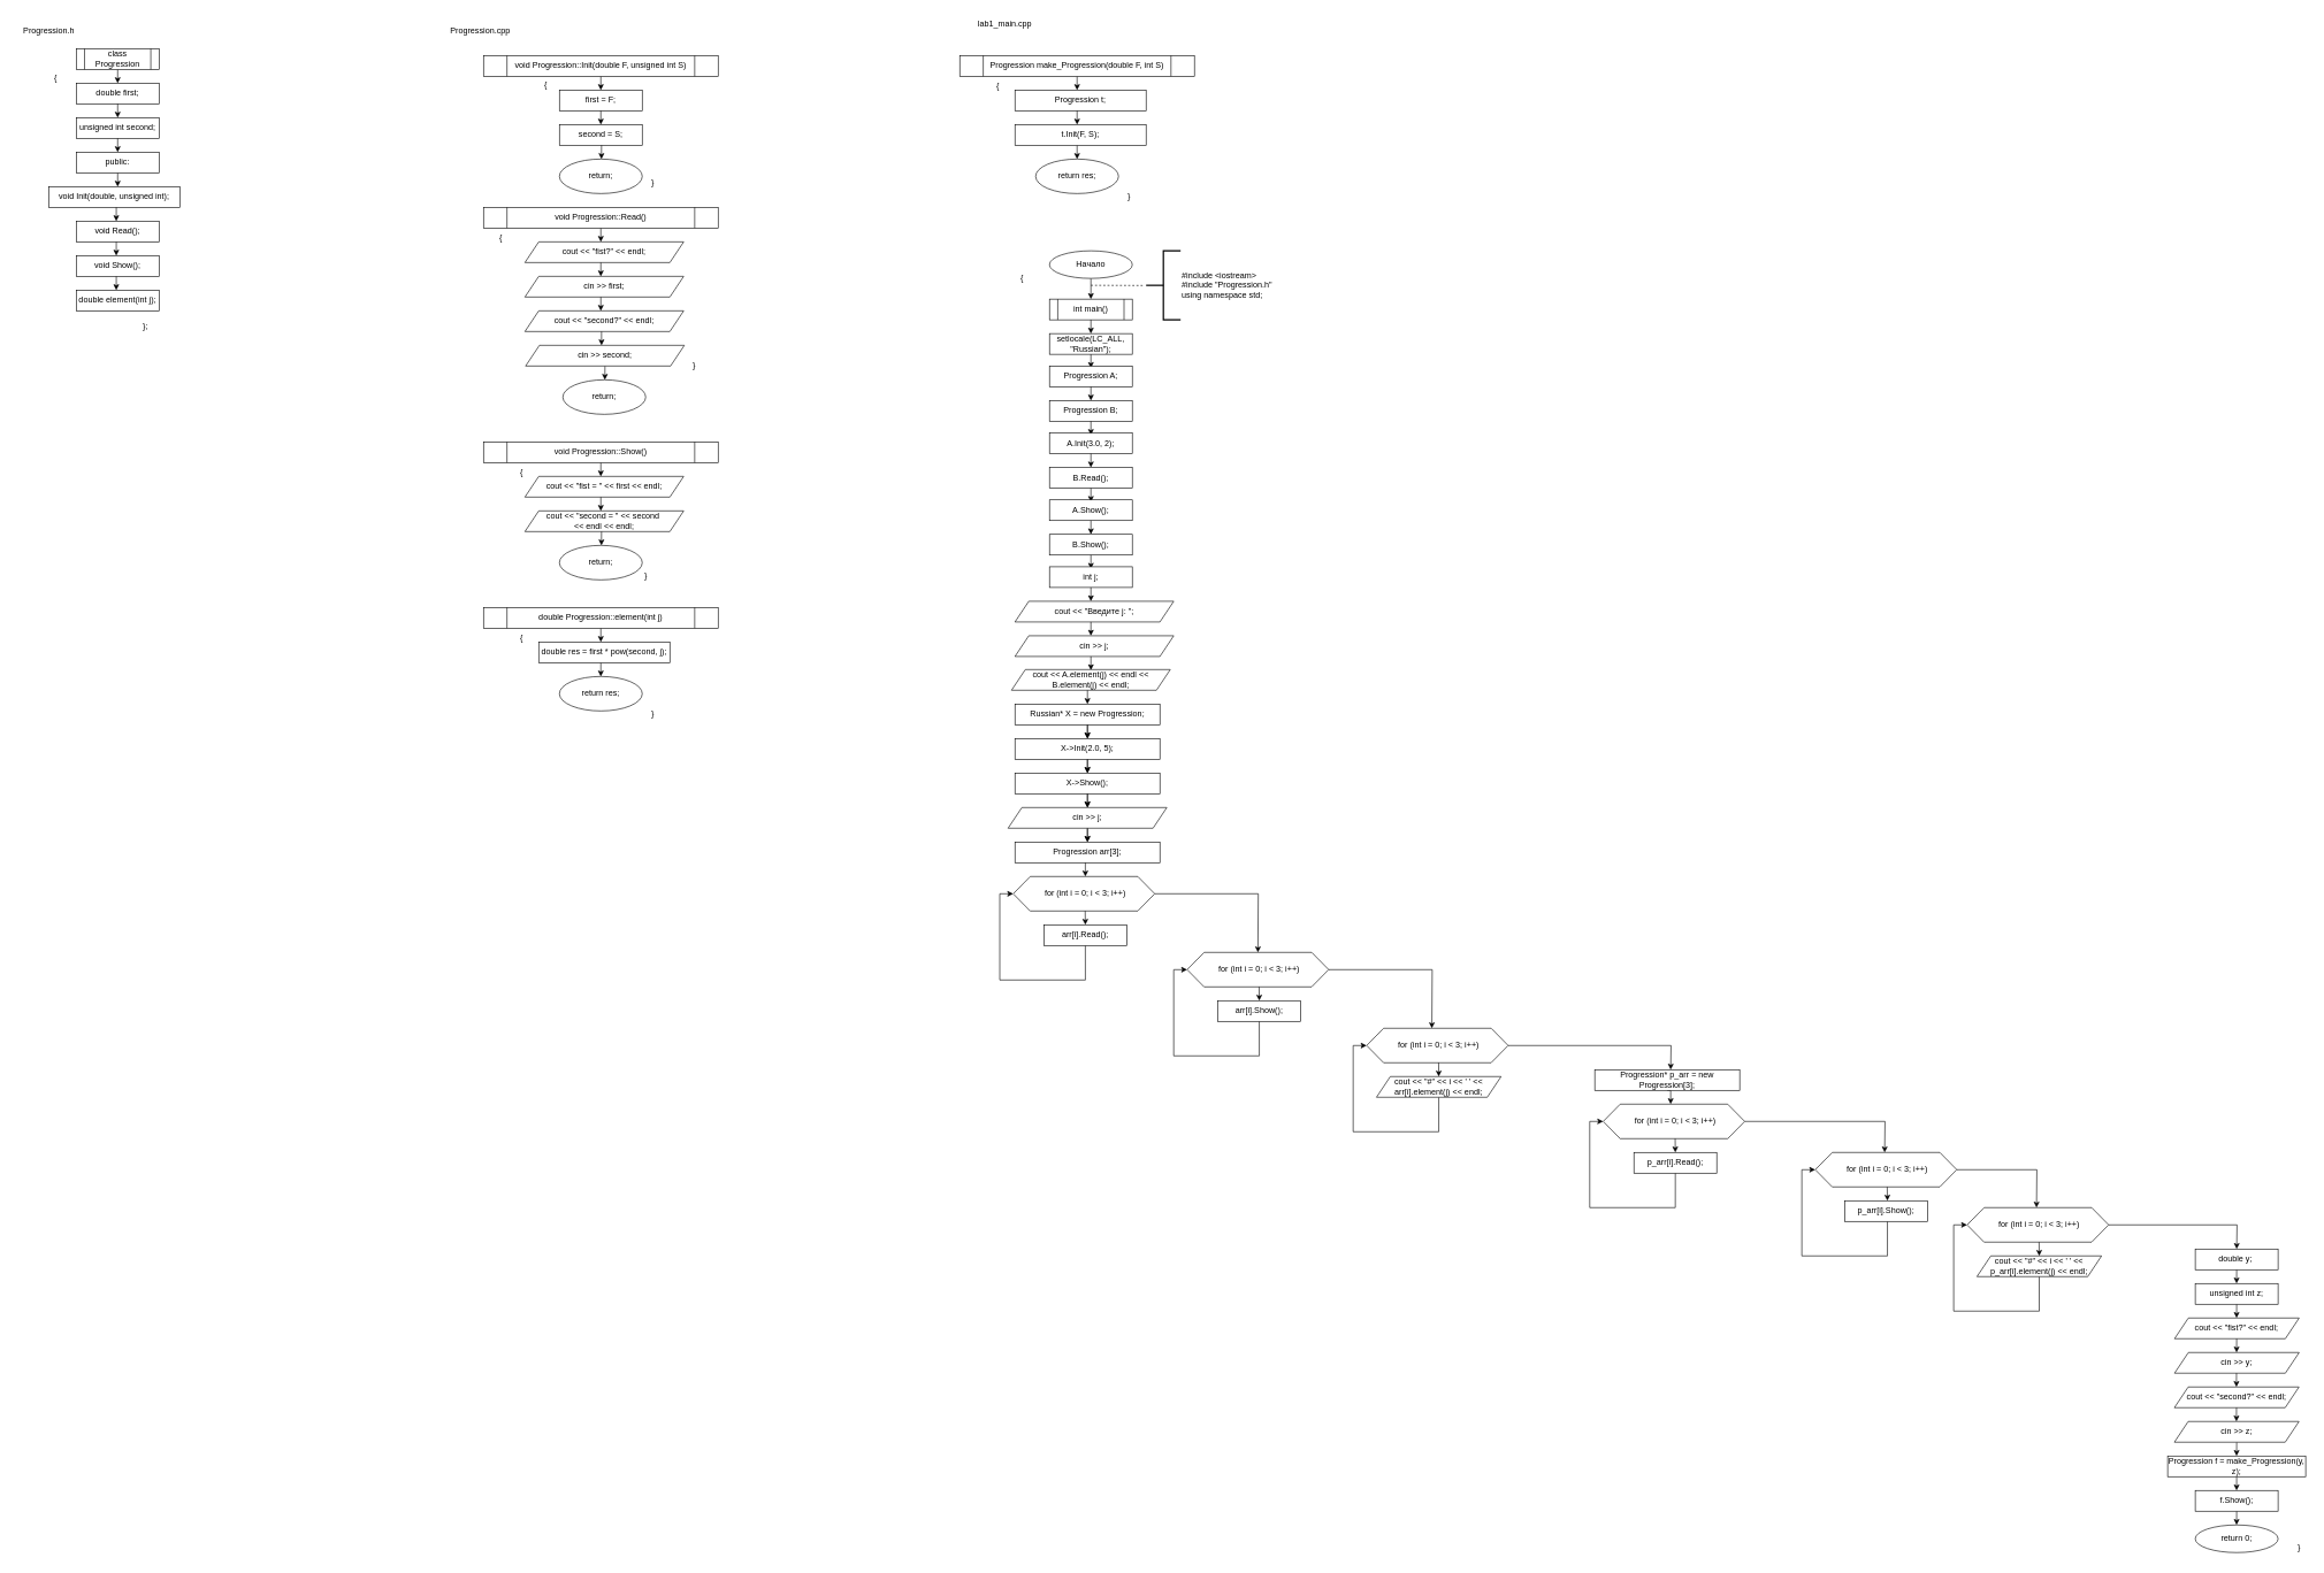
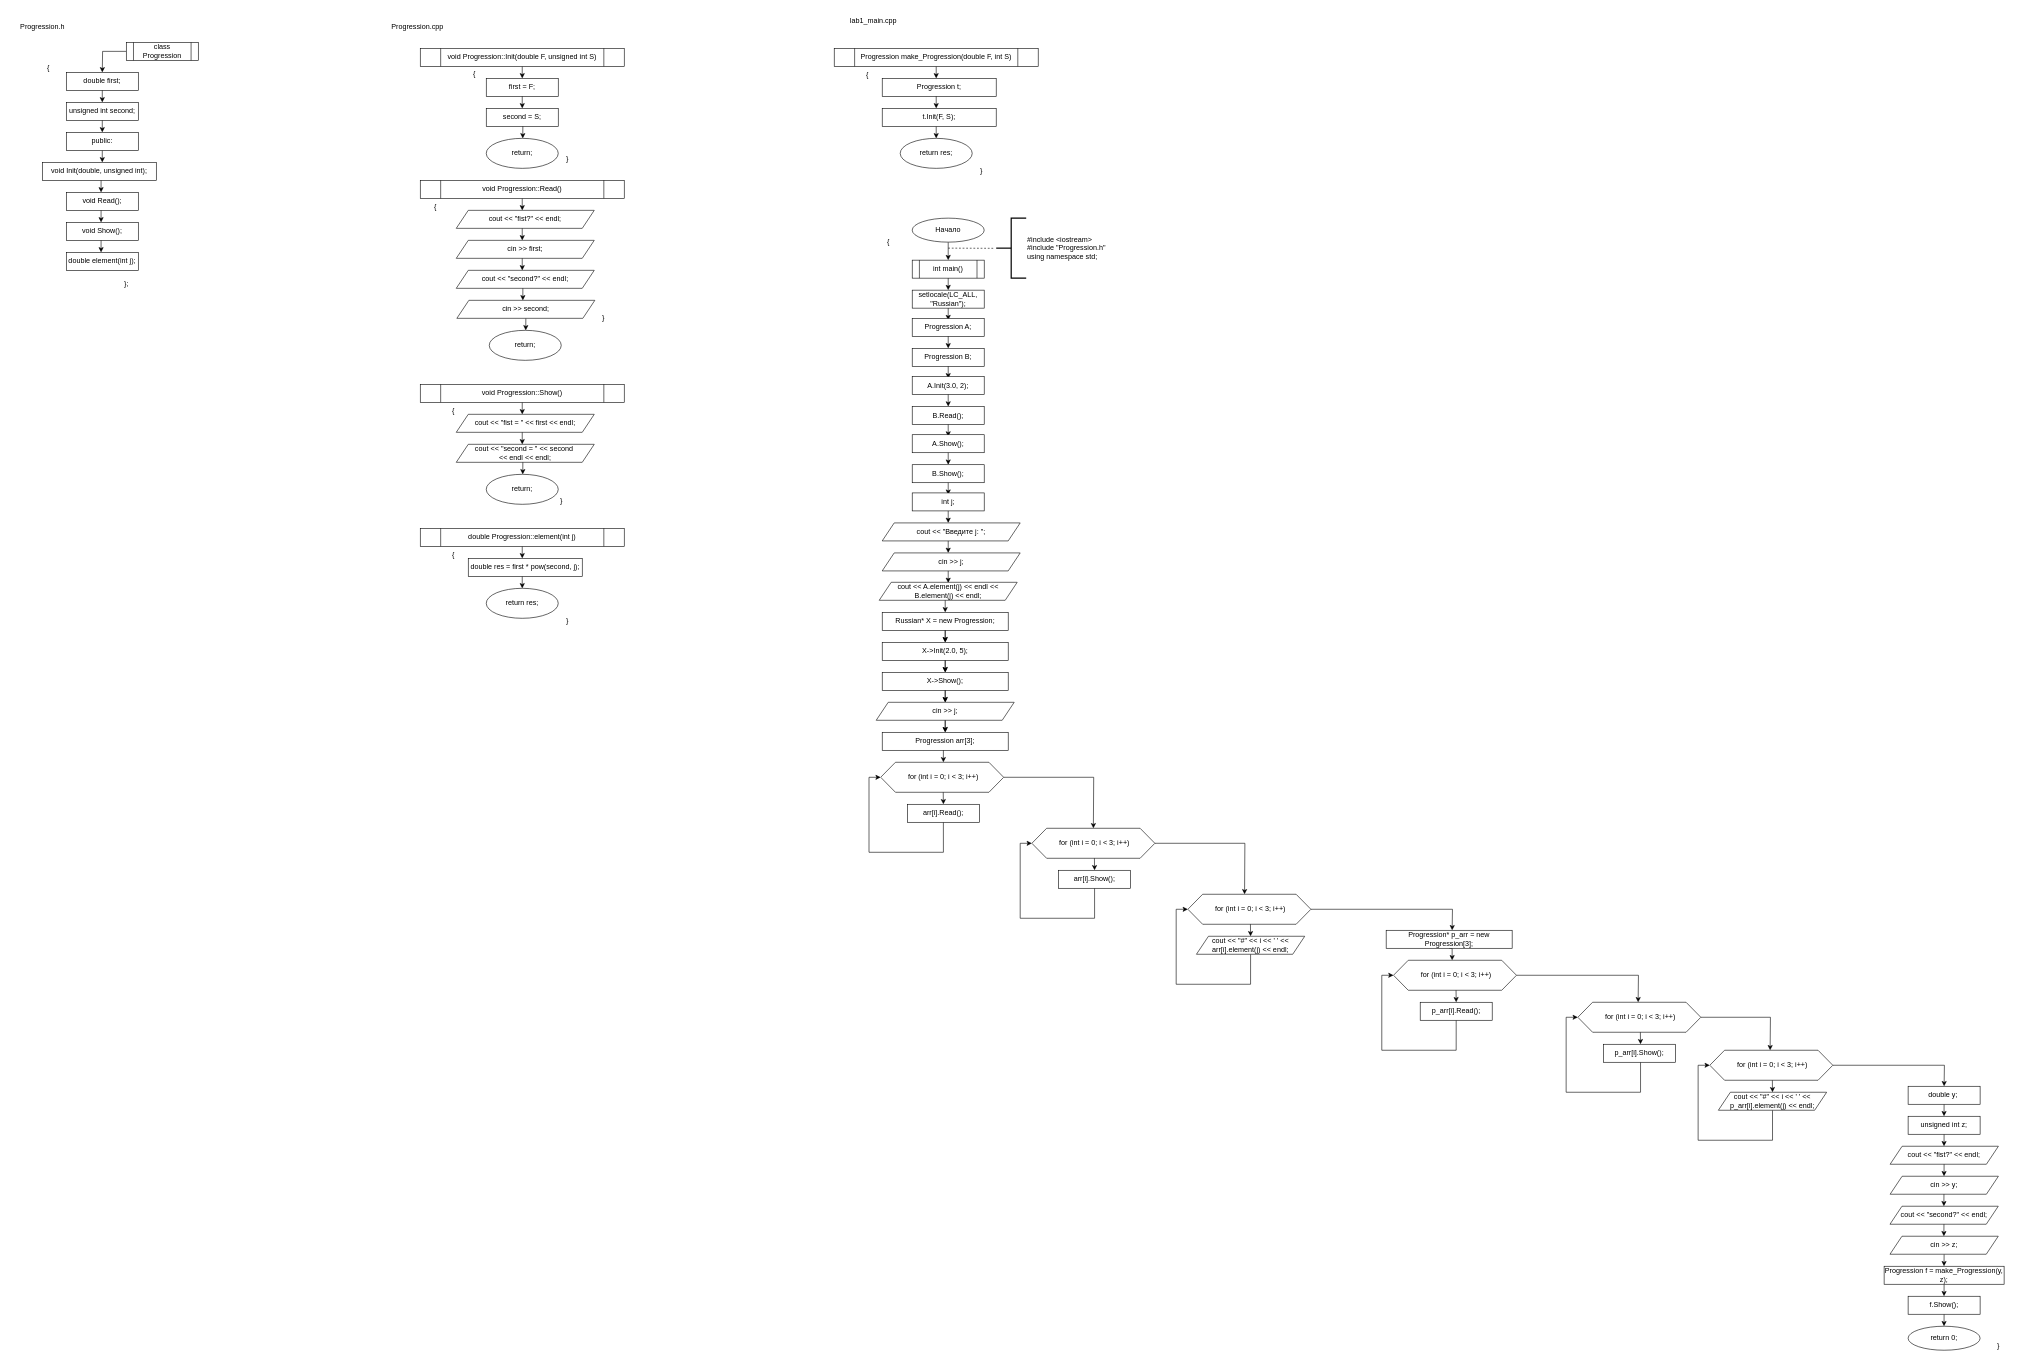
- <mxCell id="3" value="class Progression" style="shape=process;whiteSpace=wrap;html=1;backgroundOutline=1;" vertex="1" parent="1"><mxGeometry x="110" y="70" width="120" height="30" as="geometry" /></mxCell>
+ <mxCell id="3" value="class Progression" style="shape=process;whiteSpace=wrap;html=1;backgroundOutline=1;" vertex="1" parent="1"><mxGeometry x="210" y="70" width="120" height="30" as="geometry" /></mxCell>
